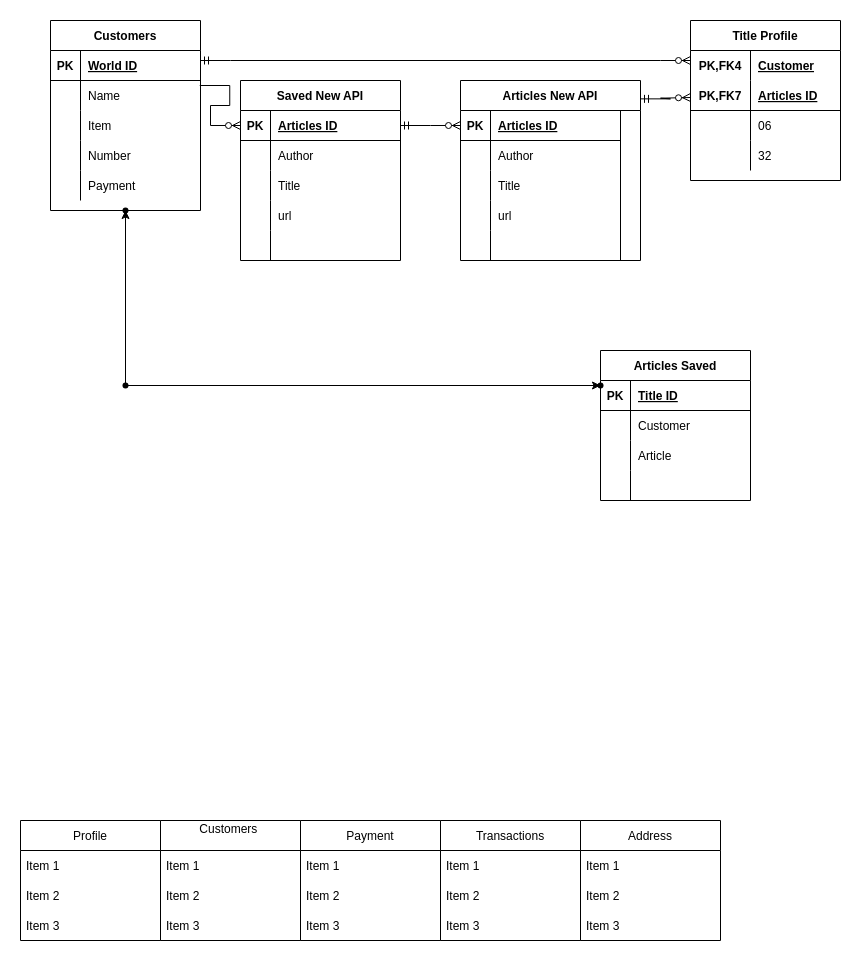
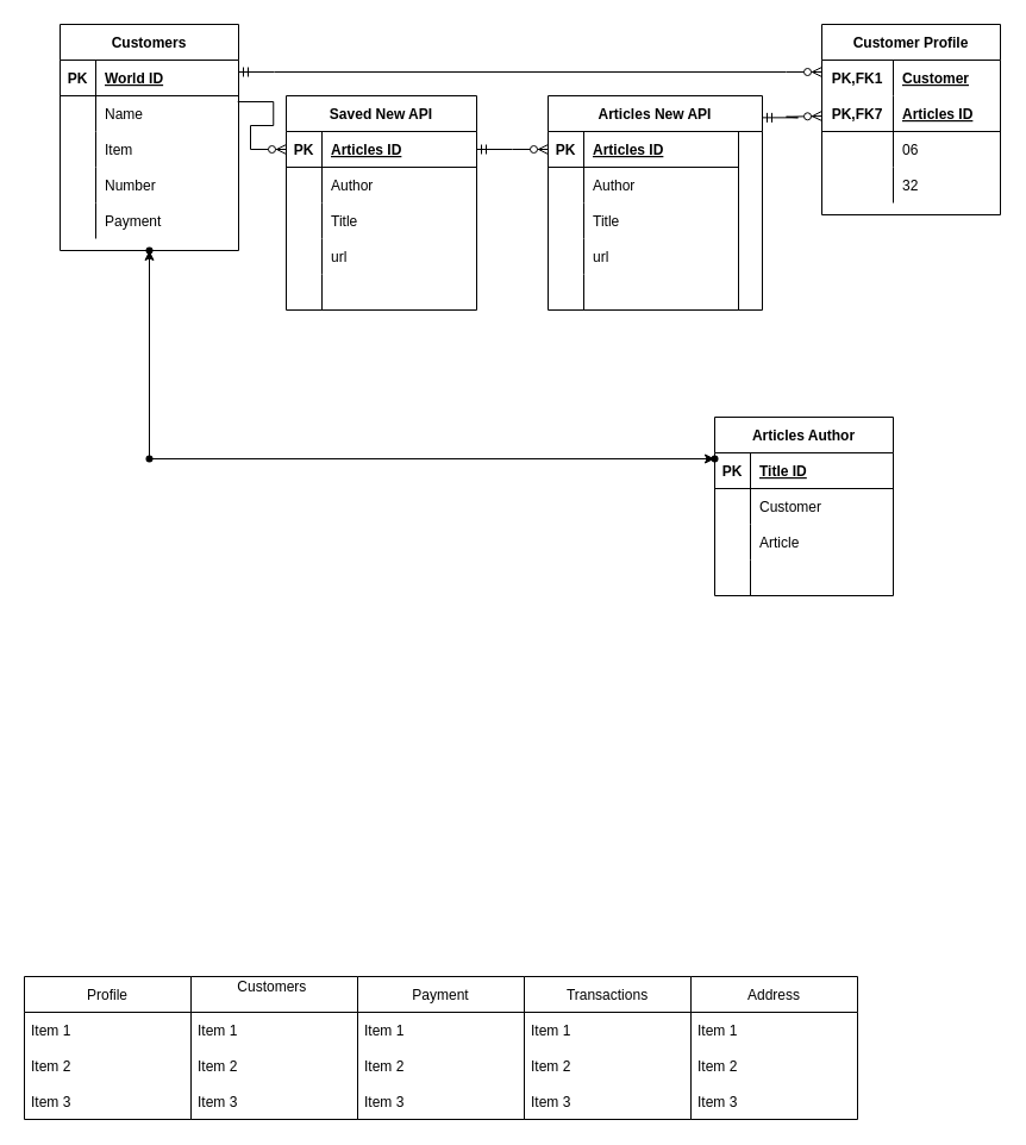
- <mxCell id="67" value="Title Profile" style="shape=table;startSize=30;container=1;collapsible=1;childLayout=tableLayout;fixedRows=1;rowLines=0;fontStyle=1;align=center;resizeLast=1;" parent="1" vertex="1"><mxGeometry x="690" y="20" width="150" height="160" as="geometry" /></mxCell>
+ <mxCell id="67" value="Customer Profile" style="shape=table;startSize=30;container=1;collapsible=1;childLayout=tableLayout;fixedRows=1;rowLines=0;fontStyle=1;align=center;resizeLast=1;" parent="1" vertex="1"><mxGeometry x="690" y="20" width="150" height="160" as="geometry" /></mxCell>
- <mxCell id="69" value="PK,FK4" style="shape=partialRectangle;connectable=0;fillColor=none;top=0;left=0;bottom=0;right=0;fontStyle=1;overflow=hidden;" parent="68" vertex="1"><mxGeometry width="60" height="30" as="geometry"><mxRectangle width="60" height="30" as="alternateBounds" /></mxGeometry></mxCell>
+ <mxCell id="69" value="PK,FK1" style="shape=partialRectangle;connectable=0;fillColor=none;top=0;left=0;bottom=0;right=0;fontStyle=1;overflow=hidden;" parent="68" vertex="1"><mxGeometry width="60" height="30" as="geometry"><mxRectangle width="60" height="30" as="alternateBounds" /></mxGeometry></mxCell>
- <mxCell id="38" value="Articles Saved" style="shape=table;startSize=30;container=1;collapsible=1;childLayout=tableLayout;fixedRows=1;rowLines=0;fontStyle=1;align=center;resizeLast=1;" parent="1" vertex="1"><mxGeometry x="600" y="350" width="150" height="150" as="geometry" /></mxCell>
+ <mxCell id="38" value="Articles Author" style="shape=table;startSize=30;container=1;collapsible=1;childLayout=tableLayout;fixedRows=1;rowLines=0;fontStyle=1;align=center;resizeLast=1;" parent="1" vertex="1"><mxGeometry x="600" y="350" width="150" height="150" as="geometry" /></mxCell>
